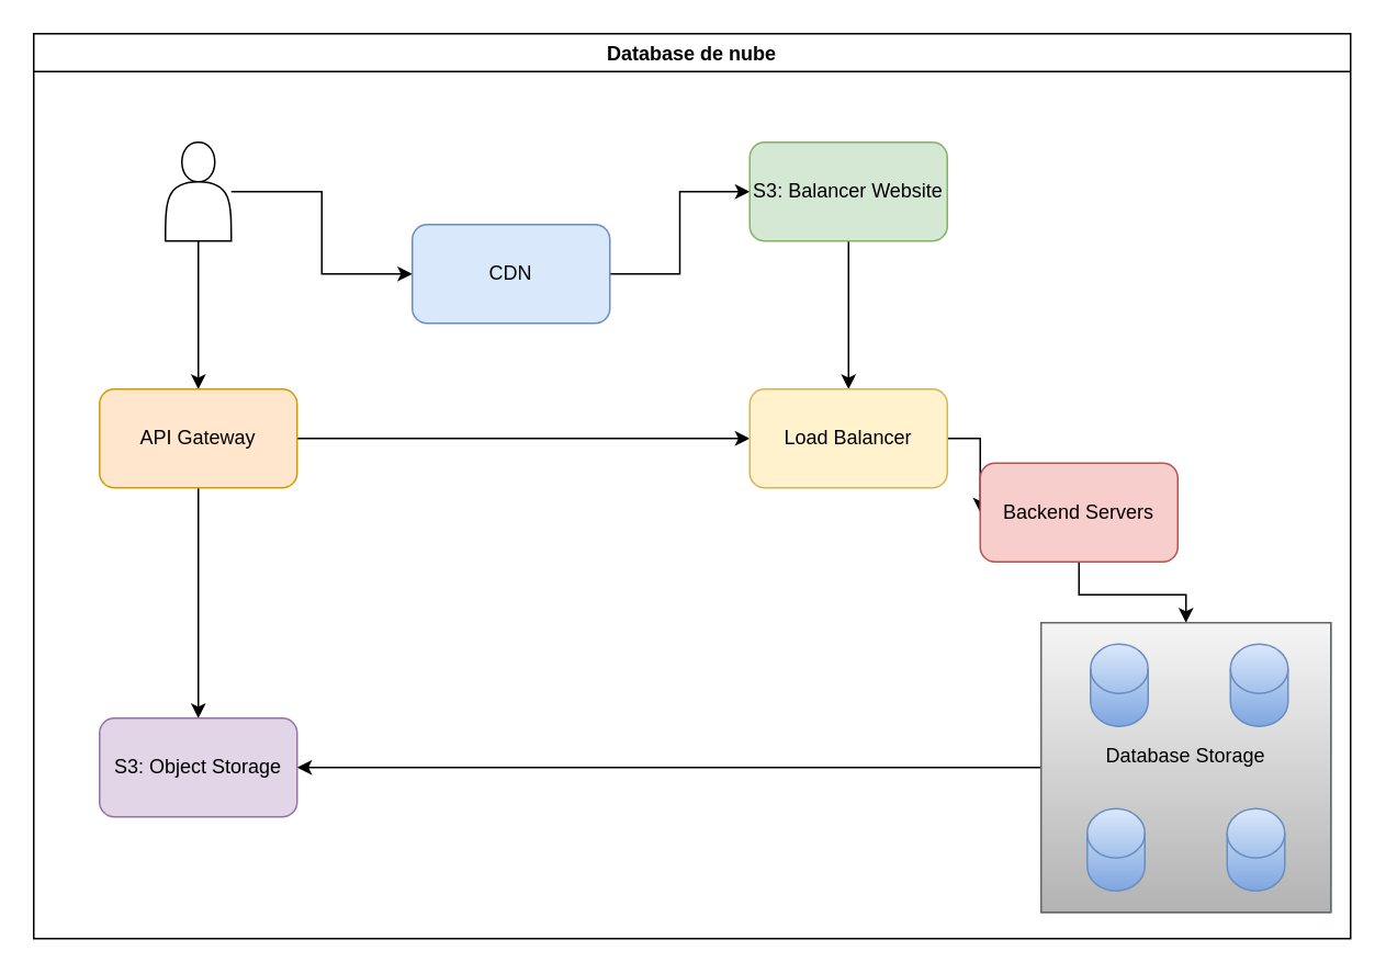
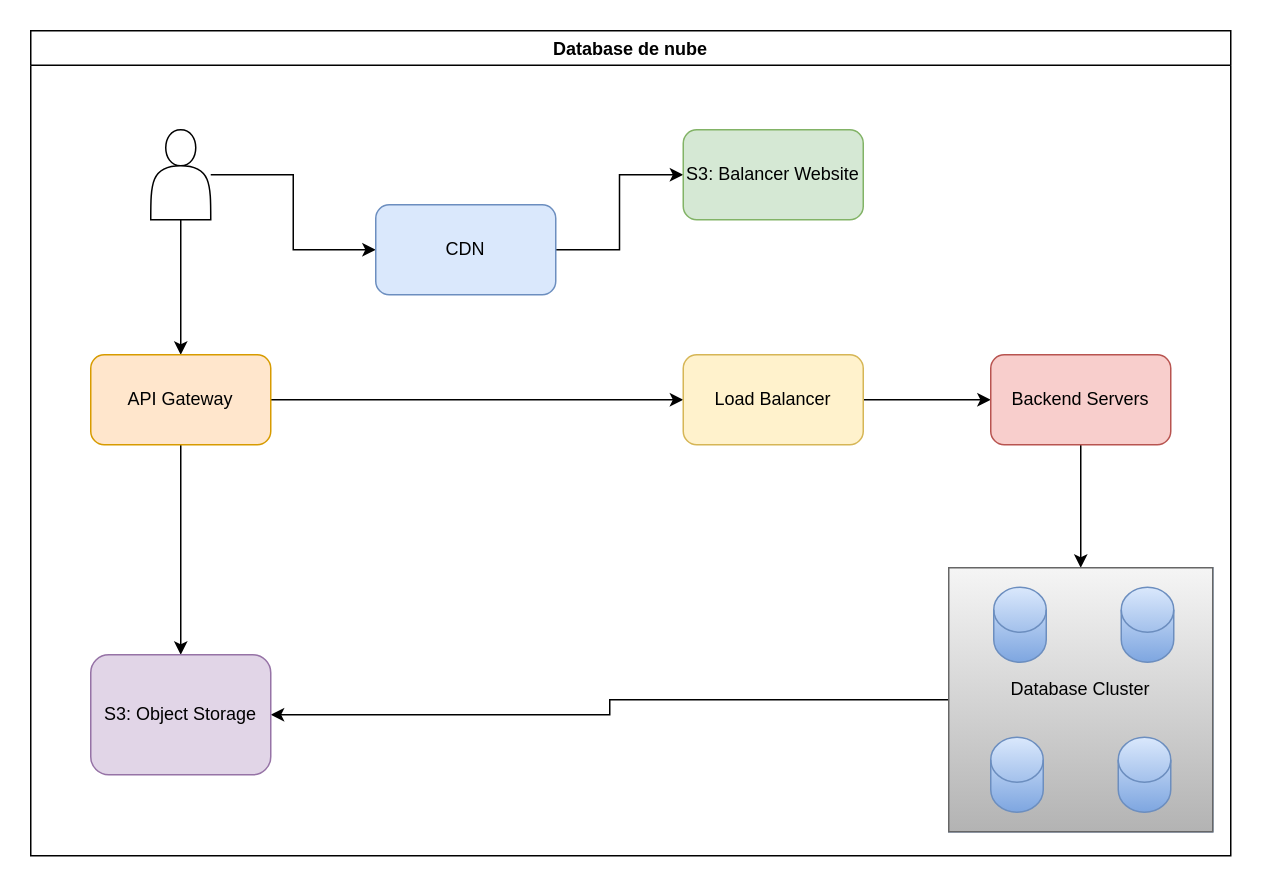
- <mxCell id="8" style="edgeStyle=orthogonalEdgeStyle;rounded=0;orthogonalLoop=1;jettySize=auto;html=1;" edge="1" parent="2" source="9" target="14"><mxGeometry relative="1" as="geometry" /></mxCell>
- <mxCell id="16" value="Backend Servers" style="rounded=1;whiteSpace=wrap;html=1;fillColor=#f8cecc;strokeColor=#b85450;" vertex="1" parent="2"><mxGeometry x="575" y="261" width="120" height="60" as="geometry" /></mxCell>
+ <mxCell id="16" value="Backend Servers" style="rounded=1;whiteSpace=wrap;html=1;fillColor=#f8cecc;strokeColor=#b85450;" vertex="1" parent="2"><mxGeometry x="640" y="216" width="120" height="60" as="geometry" /></mxCell>
- <mxCell id="18" value="S3: Object Storage" style="rounded=1;whiteSpace=wrap;html=1;fillColor=#e1d5e7;strokeColor=#9673a6;" vertex="1" parent="2"><mxGeometry x="40" y="416" width="120" height="60" as="geometry" /></mxCell>
+ <mxCell id="18" value="S3: Object Storage" style="rounded=1;whiteSpace=wrap;html=1;fillColor=#e1d5e7;strokeColor=#9673a6;" vertex="1" parent="2"><mxGeometry x="40" y="416" width="120" height="80" as="geometry" /></mxCell>
- <mxCell id="20" value="&#10;Database Storage&#10;&#10;" style="whiteSpace=wrap;html=1;aspect=fixed;fillColor=#f5f5f5;gradientColor=#b3b3b3;strokeColor=#666666;" vertex="1" parent="19"><mxGeometry width="176" height="176" as="geometry" /></mxCell>
+ <mxCell id="20" value="&#10;Database Cluster&#10;&#10;" style="whiteSpace=wrap;html=1;aspect=fixed;fillColor=#f5f5f5;gradientColor=#b3b3b3;strokeColor=#666666;" vertex="1" parent="19"><mxGeometry width="176" height="176" as="geometry" /></mxCell>
